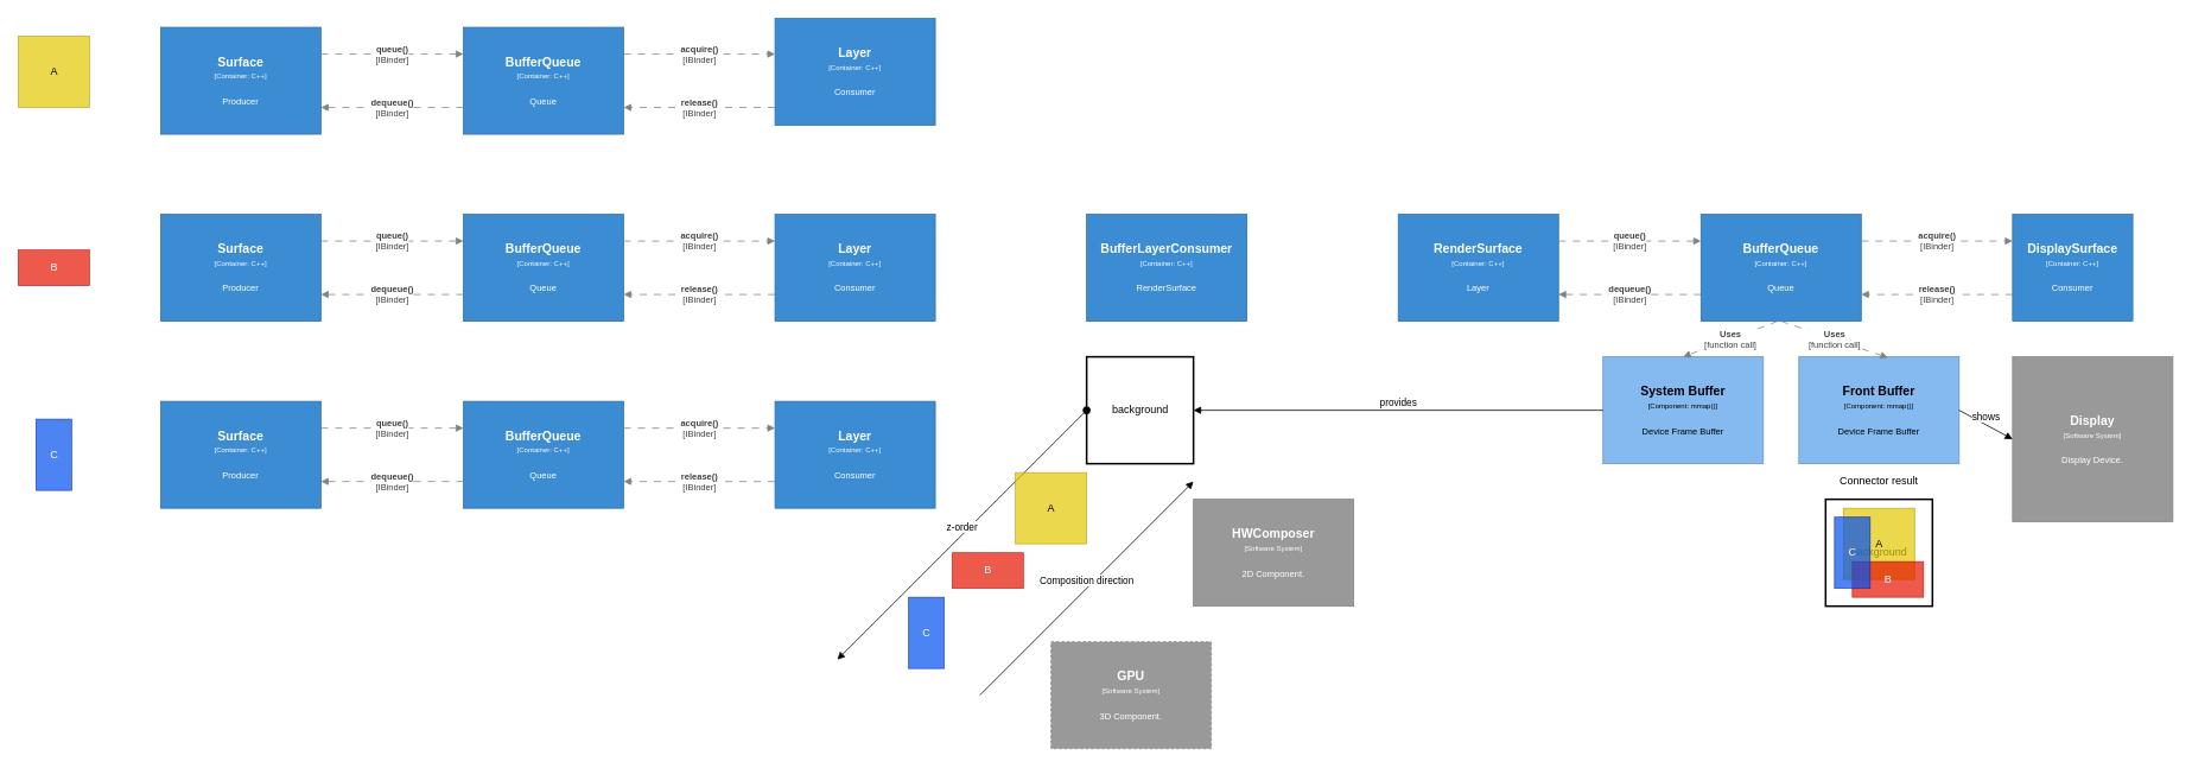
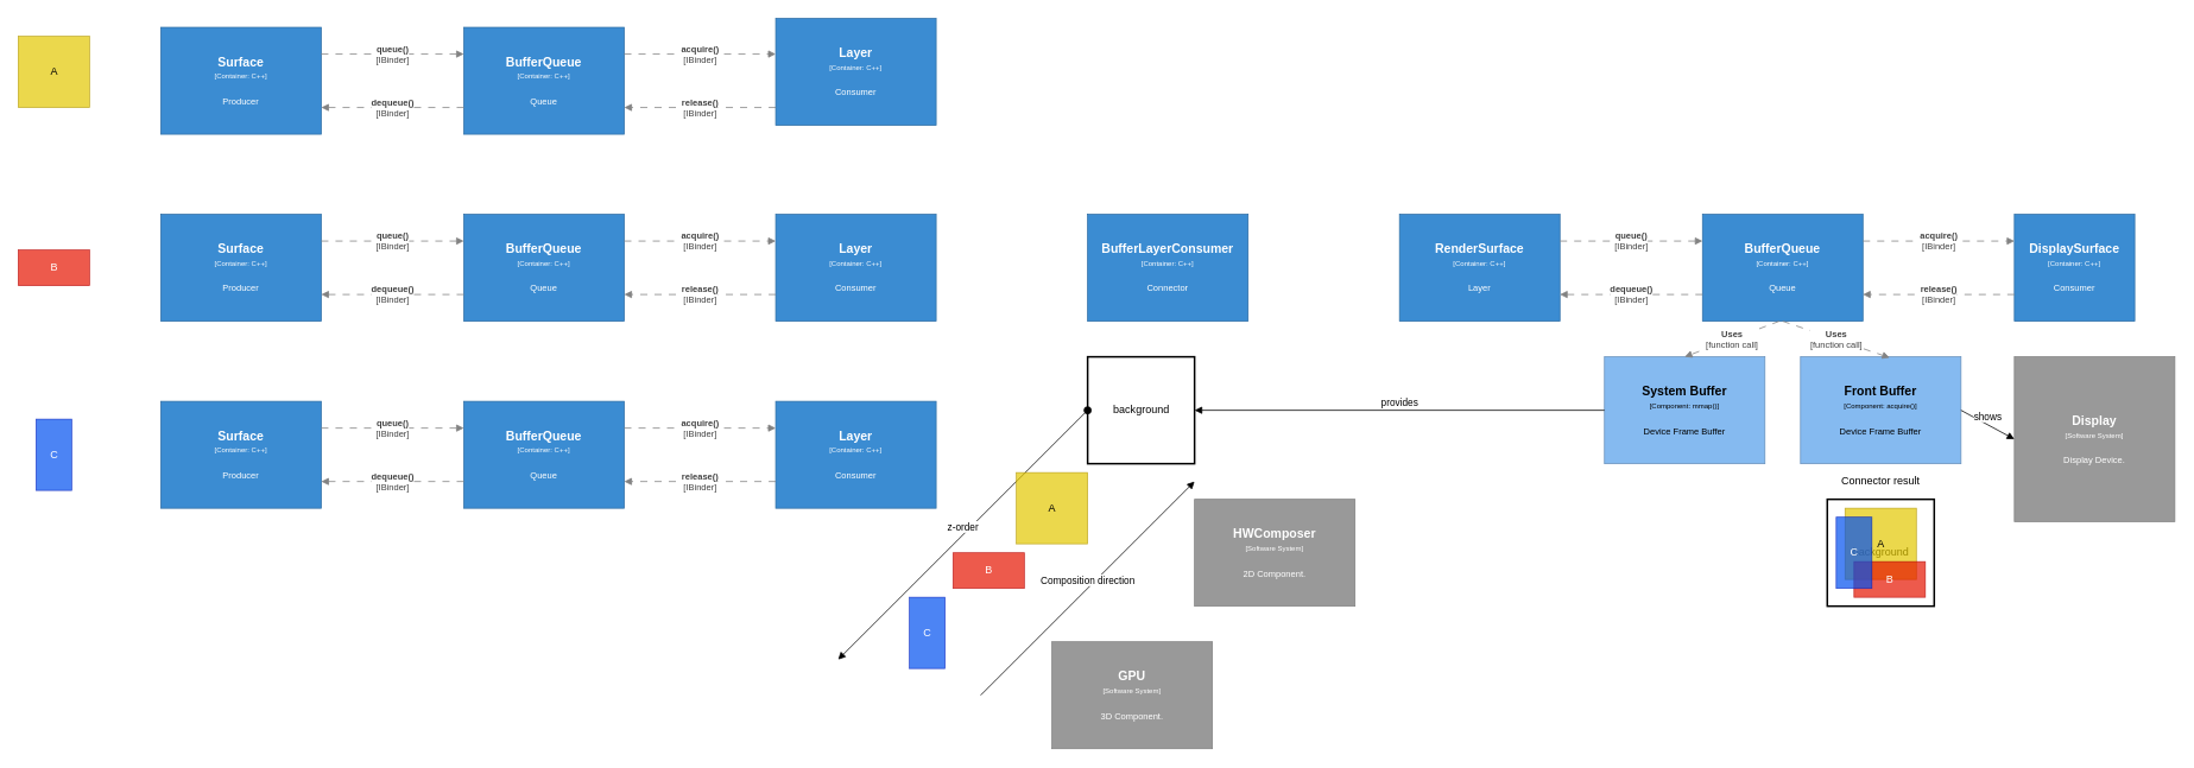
- <mxCell id="26" value="&lt;div&gt;&lt;span style=&quot;font-size: 14px&quot;&gt;&lt;b&gt;BufferLayerConsumer&lt;/b&gt;&lt;/span&gt;&lt;/div&gt;&lt;div&gt;&lt;span style=&quot;font-size: 8px&quot;&gt;[Container: C++]&lt;/span&gt;&lt;/div&gt;&lt;div&gt;&lt;span style=&quot;font-size: 8px&quot;&gt;&lt;br&gt;&lt;/span&gt;&lt;/div&gt;&lt;div&gt;&lt;font size=&quot;1&quot;&gt;RenderSurface&lt;/font&gt;&lt;/div&gt;" style="rounded=0;whiteSpace=wrap;html=1;fillColor=#3B8CD2;fontColor=#FFFFFF;strokeColor=#2F6FA6;resizable=0;fontFamily=Helvetica;" parent="1" vertex="1"><mxGeometry x="1220" y="240" width="180" height="120" as="geometry" /></mxCell>
+ <mxCell id="26" value="&lt;div&gt;&lt;span style=&quot;font-size: 14px&quot;&gt;&lt;b&gt;BufferLayerConsumer&lt;/b&gt;&lt;/span&gt;&lt;/div&gt;&lt;div&gt;&lt;span style=&quot;font-size: 8px&quot;&gt;[Container: C++]&lt;/span&gt;&lt;/div&gt;&lt;div&gt;&lt;span style=&quot;font-size: 8px&quot;&gt;&lt;br&gt;&lt;/span&gt;&lt;/div&gt;&lt;div&gt;&lt;font size=&quot;1&quot;&gt;Connector&lt;/font&gt;&lt;/div&gt;" style="rounded=0;whiteSpace=wrap;html=1;fillColor=#3B8CD2;fontColor=#FFFFFF;strokeColor=#2F6FA6;resizable=0;fontFamily=Helvetica;" parent="1" vertex="1"><mxGeometry x="1220" y="240" width="180" height="120" as="geometry" /></mxCell>
- <mxCell id="40" value="&lt;div&gt;&lt;span style=&quot;font-size: 14px&quot;&gt;&lt;b&gt;Front Buffer&lt;/b&gt;&lt;/span&gt;&lt;/div&gt;&lt;div&gt;&lt;span style=&quot;font-size: 8px&quot;&gt;[Component: mmap()]&lt;/span&gt;&lt;/div&gt;&lt;div&gt;&lt;span style=&quot;font-size: 8px&quot;&gt;&lt;br&gt;&lt;/span&gt;&lt;/div&gt;&lt;div&gt;&lt;font size=&quot;1&quot;&gt;Device Frame Buffer&lt;/font&gt;&lt;/div&gt;" style="rounded=0;whiteSpace=wrap;html=1;fillColor=#85baf0;fontColor=#000000;strokeColor=#6992BD;resizable=0;fontFamily=Helvetica;" parent="1" vertex="1"><mxGeometry x="2020" y="400" width="180" height="120" as="geometry" /></mxCell>
+ <mxCell id="40" value="&lt;div&gt;&lt;span style=&quot;font-size: 14px&quot;&gt;&lt;b&gt;Front Buffer&lt;/b&gt;&lt;/span&gt;&lt;/div&gt;&lt;div&gt;&lt;span style=&quot;font-size: 8px&quot;&gt;[Component: acquire()]&lt;/span&gt;&lt;/div&gt;&lt;div&gt;&lt;span style=&quot;font-size: 8px&quot;&gt;&lt;br&gt;&lt;/span&gt;&lt;/div&gt;&lt;div&gt;&lt;font size=&quot;1&quot;&gt;Device Frame Buffer&lt;/font&gt;&lt;/div&gt;" style="rounded=0;whiteSpace=wrap;html=1;fillColor=#85baf0;fontColor=#000000;strokeColor=#6992BD;resizable=0;fontFamily=Helvetica;" parent="1" vertex="1"><mxGeometry x="2020" y="400" width="180" height="120" as="geometry" /></mxCell>
- <mxCell id="45" value="&lt;div&gt;&lt;span style=&quot;font-size: 14px&quot;&gt;&lt;b&gt;GPU&lt;/b&gt;&lt;/span&gt;&lt;/div&gt;&lt;div&gt;&lt;span style=&quot;font-size: 8px&quot;&gt;[Software System&lt;/span&gt;&lt;span style=&quot;font-size: 8px&quot;&gt;]&lt;/span&gt;&lt;/div&gt;&lt;div&gt;&lt;span style=&quot;font-size: 8px&quot;&gt;&lt;br&gt;&lt;/span&gt;&lt;/div&gt;&lt;div&gt;&lt;font size=&quot;1&quot;&gt;3D Component.&lt;/font&gt;&lt;/div&gt;" style="rounded=0;whiteSpace=wrap;html=1;fillColor=#999999;fontColor=#FFFFFF;strokeColor=#828282;resizable=0;dashed=1;" parent="1" vertex="1"><mxGeometry x="1180" y="720" width="180" height="120" as="geometry" /></mxCell>
+ <mxCell id="45" value="&lt;div&gt;&lt;span style=&quot;font-size: 14px&quot;&gt;&lt;b&gt;GPU&lt;/b&gt;&lt;/span&gt;&lt;/div&gt;&lt;div&gt;&lt;span style=&quot;font-size: 8px&quot;&gt;[Software System&lt;/span&gt;&lt;span style=&quot;font-size: 8px&quot;&gt;]&lt;/span&gt;&lt;/div&gt;&lt;div&gt;&lt;span style=&quot;font-size: 8px&quot;&gt;&lt;br&gt;&lt;/span&gt;&lt;/div&gt;&lt;div&gt;&lt;font size=&quot;1&quot;&gt;3D Component.&lt;/font&gt;&lt;/div&gt;" style="rounded=0;whiteSpace=wrap;html=1;fillColor=#999999;fontColor=#FFFFFF;strokeColor=#828282;resizable=0;" parent="1" vertex="1"><mxGeometry x="1180" y="720" width="180" height="120" as="geometry" /></mxCell>
